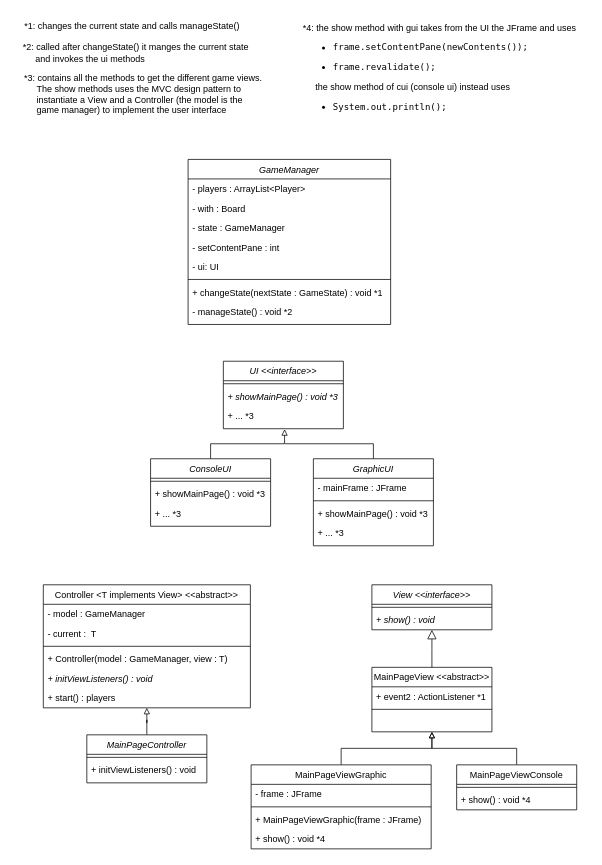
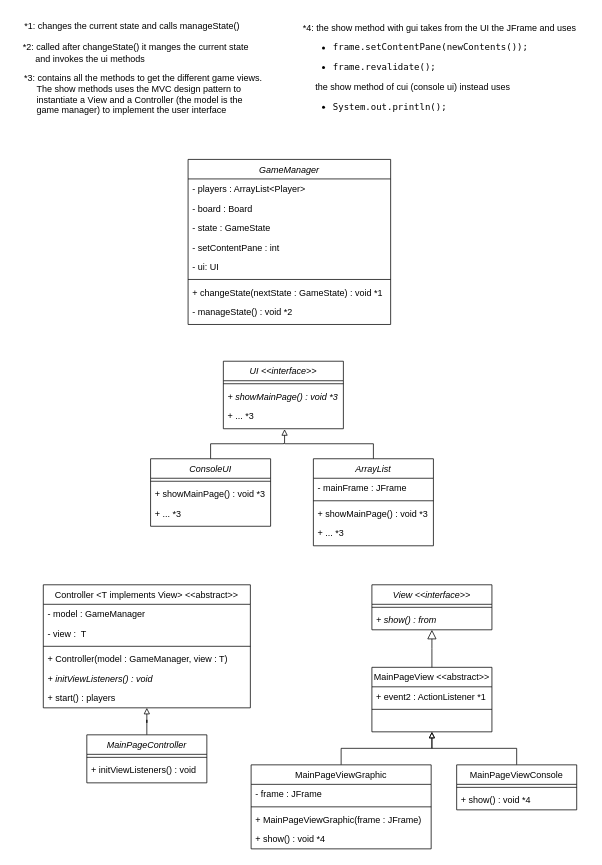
- <mxCell id="4" value="- with : Board" style="text;align=left;verticalAlign=top;spacingLeft=4;spacingRight=4;overflow=hidden;rotatable=0;points=[[0,0.5],[1,0.5]];portConstraint=eastwest;rounded=0;shadow=0;html=0;" parent="2" vertex="1"><mxGeometry y="52" width="270" height="26" as="geometry" /></mxCell>
+ <mxCell id="4" value="- board : Board" style="text;align=left;verticalAlign=top;spacingLeft=4;spacingRight=4;overflow=hidden;rotatable=0;points=[[0,0.5],[1,0.5]];portConstraint=eastwest;rounded=0;shadow=0;html=0;" parent="2" vertex="1"><mxGeometry y="52" width="270" height="26" as="geometry" /></mxCell>
- <mxCell id="5" value="- state : GameManager" style="text;align=left;verticalAlign=top;spacingLeft=4;spacingRight=4;overflow=hidden;rotatable=0;points=[[0,0.5],[1,0.5]];portConstraint=eastwest;rounded=0;shadow=0;html=0;" parent="2" vertex="1"><mxGeometry y="78" width="270" height="26" as="geometry" /></mxCell>
+ <mxCell id="5" value="- state : GameState" style="text;align=left;verticalAlign=top;spacingLeft=4;spacingRight=4;overflow=hidden;rotatable=0;points=[[0,0.5],[1,0.5]];portConstraint=eastwest;rounded=0;shadow=0;html=0;" parent="2" vertex="1"><mxGeometry y="78" width="270" height="26" as="geometry" /></mxCell>
- <mxCell id="24" value="GraphicUI" style="swimlane;fontStyle=2;align=center;verticalAlign=top;childLayout=stackLayout;horizontal=1;startSize=26;horizontalStack=0;resizeParent=1;resizeLast=0;collapsible=1;marginBottom=0;rounded=0;shadow=0;strokeWidth=1;" parent="1" vertex="1"><mxGeometry x="417" y="611" width="160" height="116" as="geometry"><mxRectangle x="230" y="140" width="160" height="26" as="alternateBounds" /></mxGeometry></mxCell>
+ <mxCell id="24" value="ArrayList" style="swimlane;fontStyle=2;align=center;verticalAlign=top;childLayout=stackLayout;horizontal=1;startSize=26;horizontalStack=0;resizeParent=1;resizeLast=0;collapsible=1;marginBottom=0;rounded=0;shadow=0;strokeWidth=1;" parent="1" vertex="1"><mxGeometry x="417" y="611" width="160" height="116" as="geometry"><mxRectangle x="230" y="140" width="160" height="26" as="alternateBounds" /></mxGeometry></mxCell>
- <mxCell id="43" value="+ show() : void" style="text;align=left;verticalAlign=top;spacingLeft=4;spacingRight=4;overflow=hidden;rotatable=0;points=[[0,0.5],[1,0.5]];portConstraint=eastwest;fontStyle=2" vertex="1" parent="41"><mxGeometry y="34" width="160" height="26" as="geometry" /></mxCell>
+ <mxCell id="43" value="+ show() : from" style="text;align=left;verticalAlign=top;spacingLeft=4;spacingRight=4;overflow=hidden;rotatable=0;points=[[0,0.5],[1,0.5]];portConstraint=eastwest;fontStyle=2" vertex="1" parent="41"><mxGeometry y="34" width="160" height="26" as="geometry" /></mxCell>
- <mxCell id="36" value="- current :  T" style="text;align=left;verticalAlign=top;spacingLeft=4;spacingRight=4;overflow=hidden;rotatable=0;points=[[0,0.5],[1,0.5]];portConstraint=eastwest;" vertex="1" parent="34"><mxGeometry y="52" width="276" height="26" as="geometry" /></mxCell>
+ <mxCell id="36" value="- view :  T" style="text;align=left;verticalAlign=top;spacingLeft=4;spacingRight=4;overflow=hidden;rotatable=0;points=[[0,0.5],[1,0.5]];portConstraint=eastwest;" vertex="1" parent="34"><mxGeometry y="52" width="276" height="26" as="geometry" /></mxCell>
